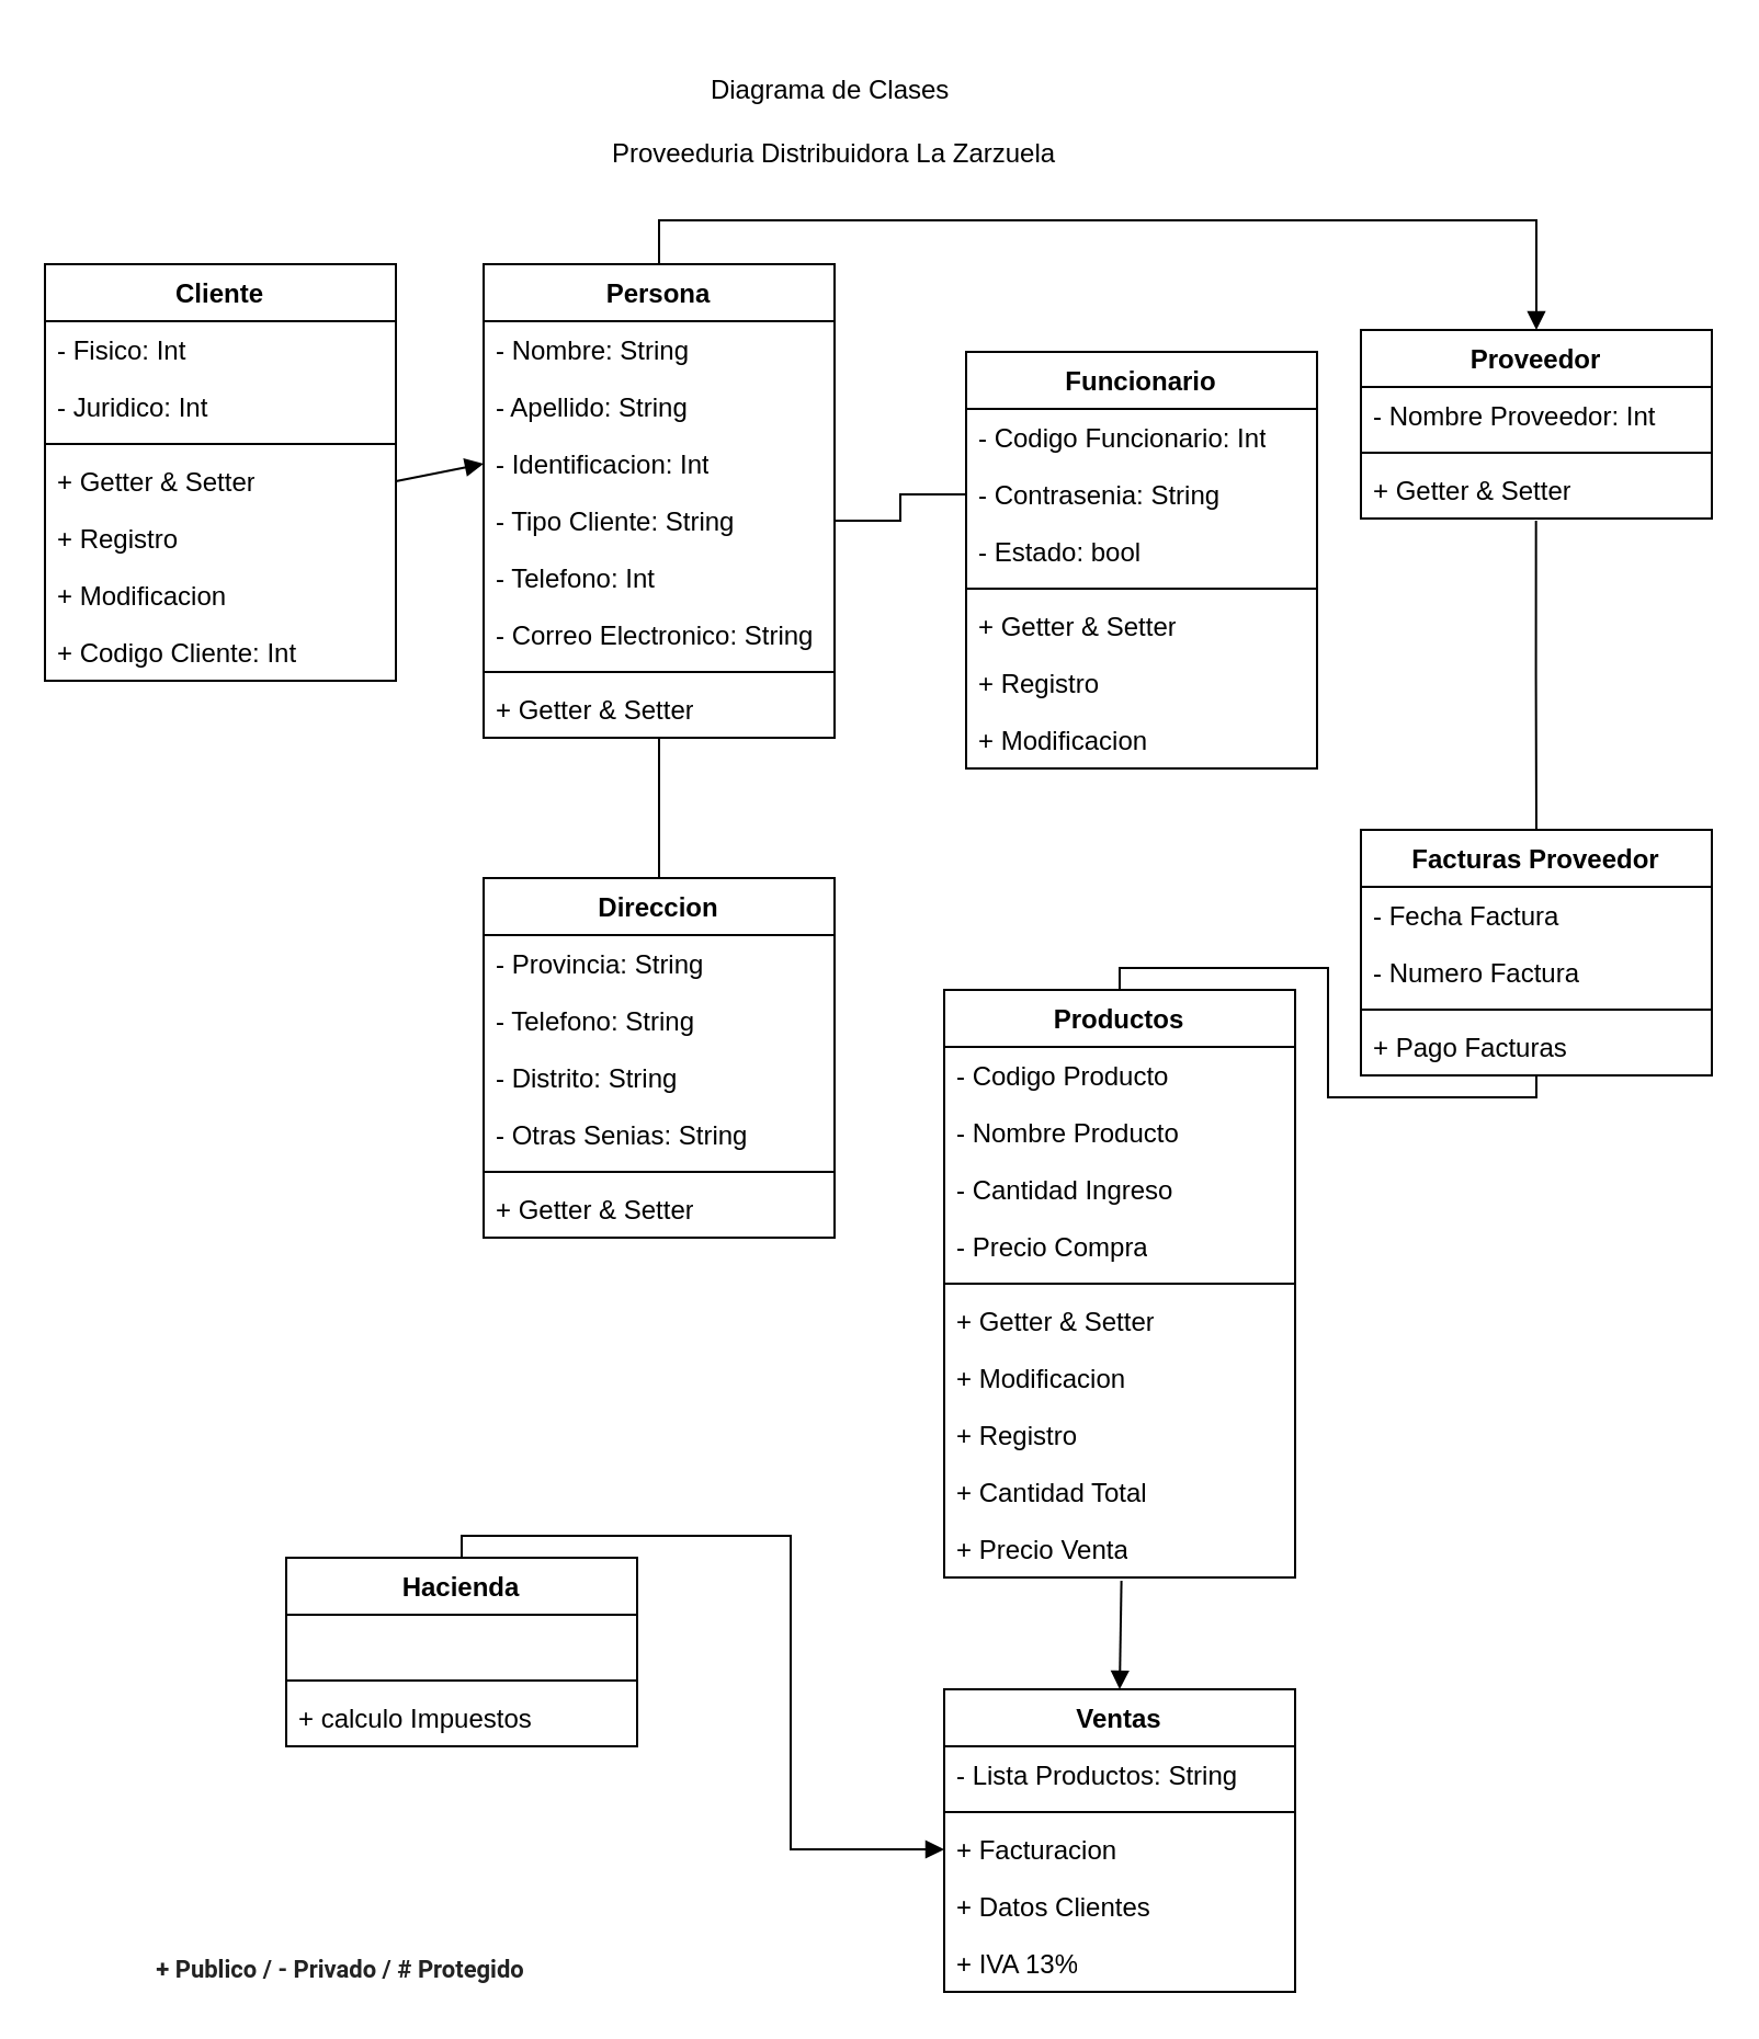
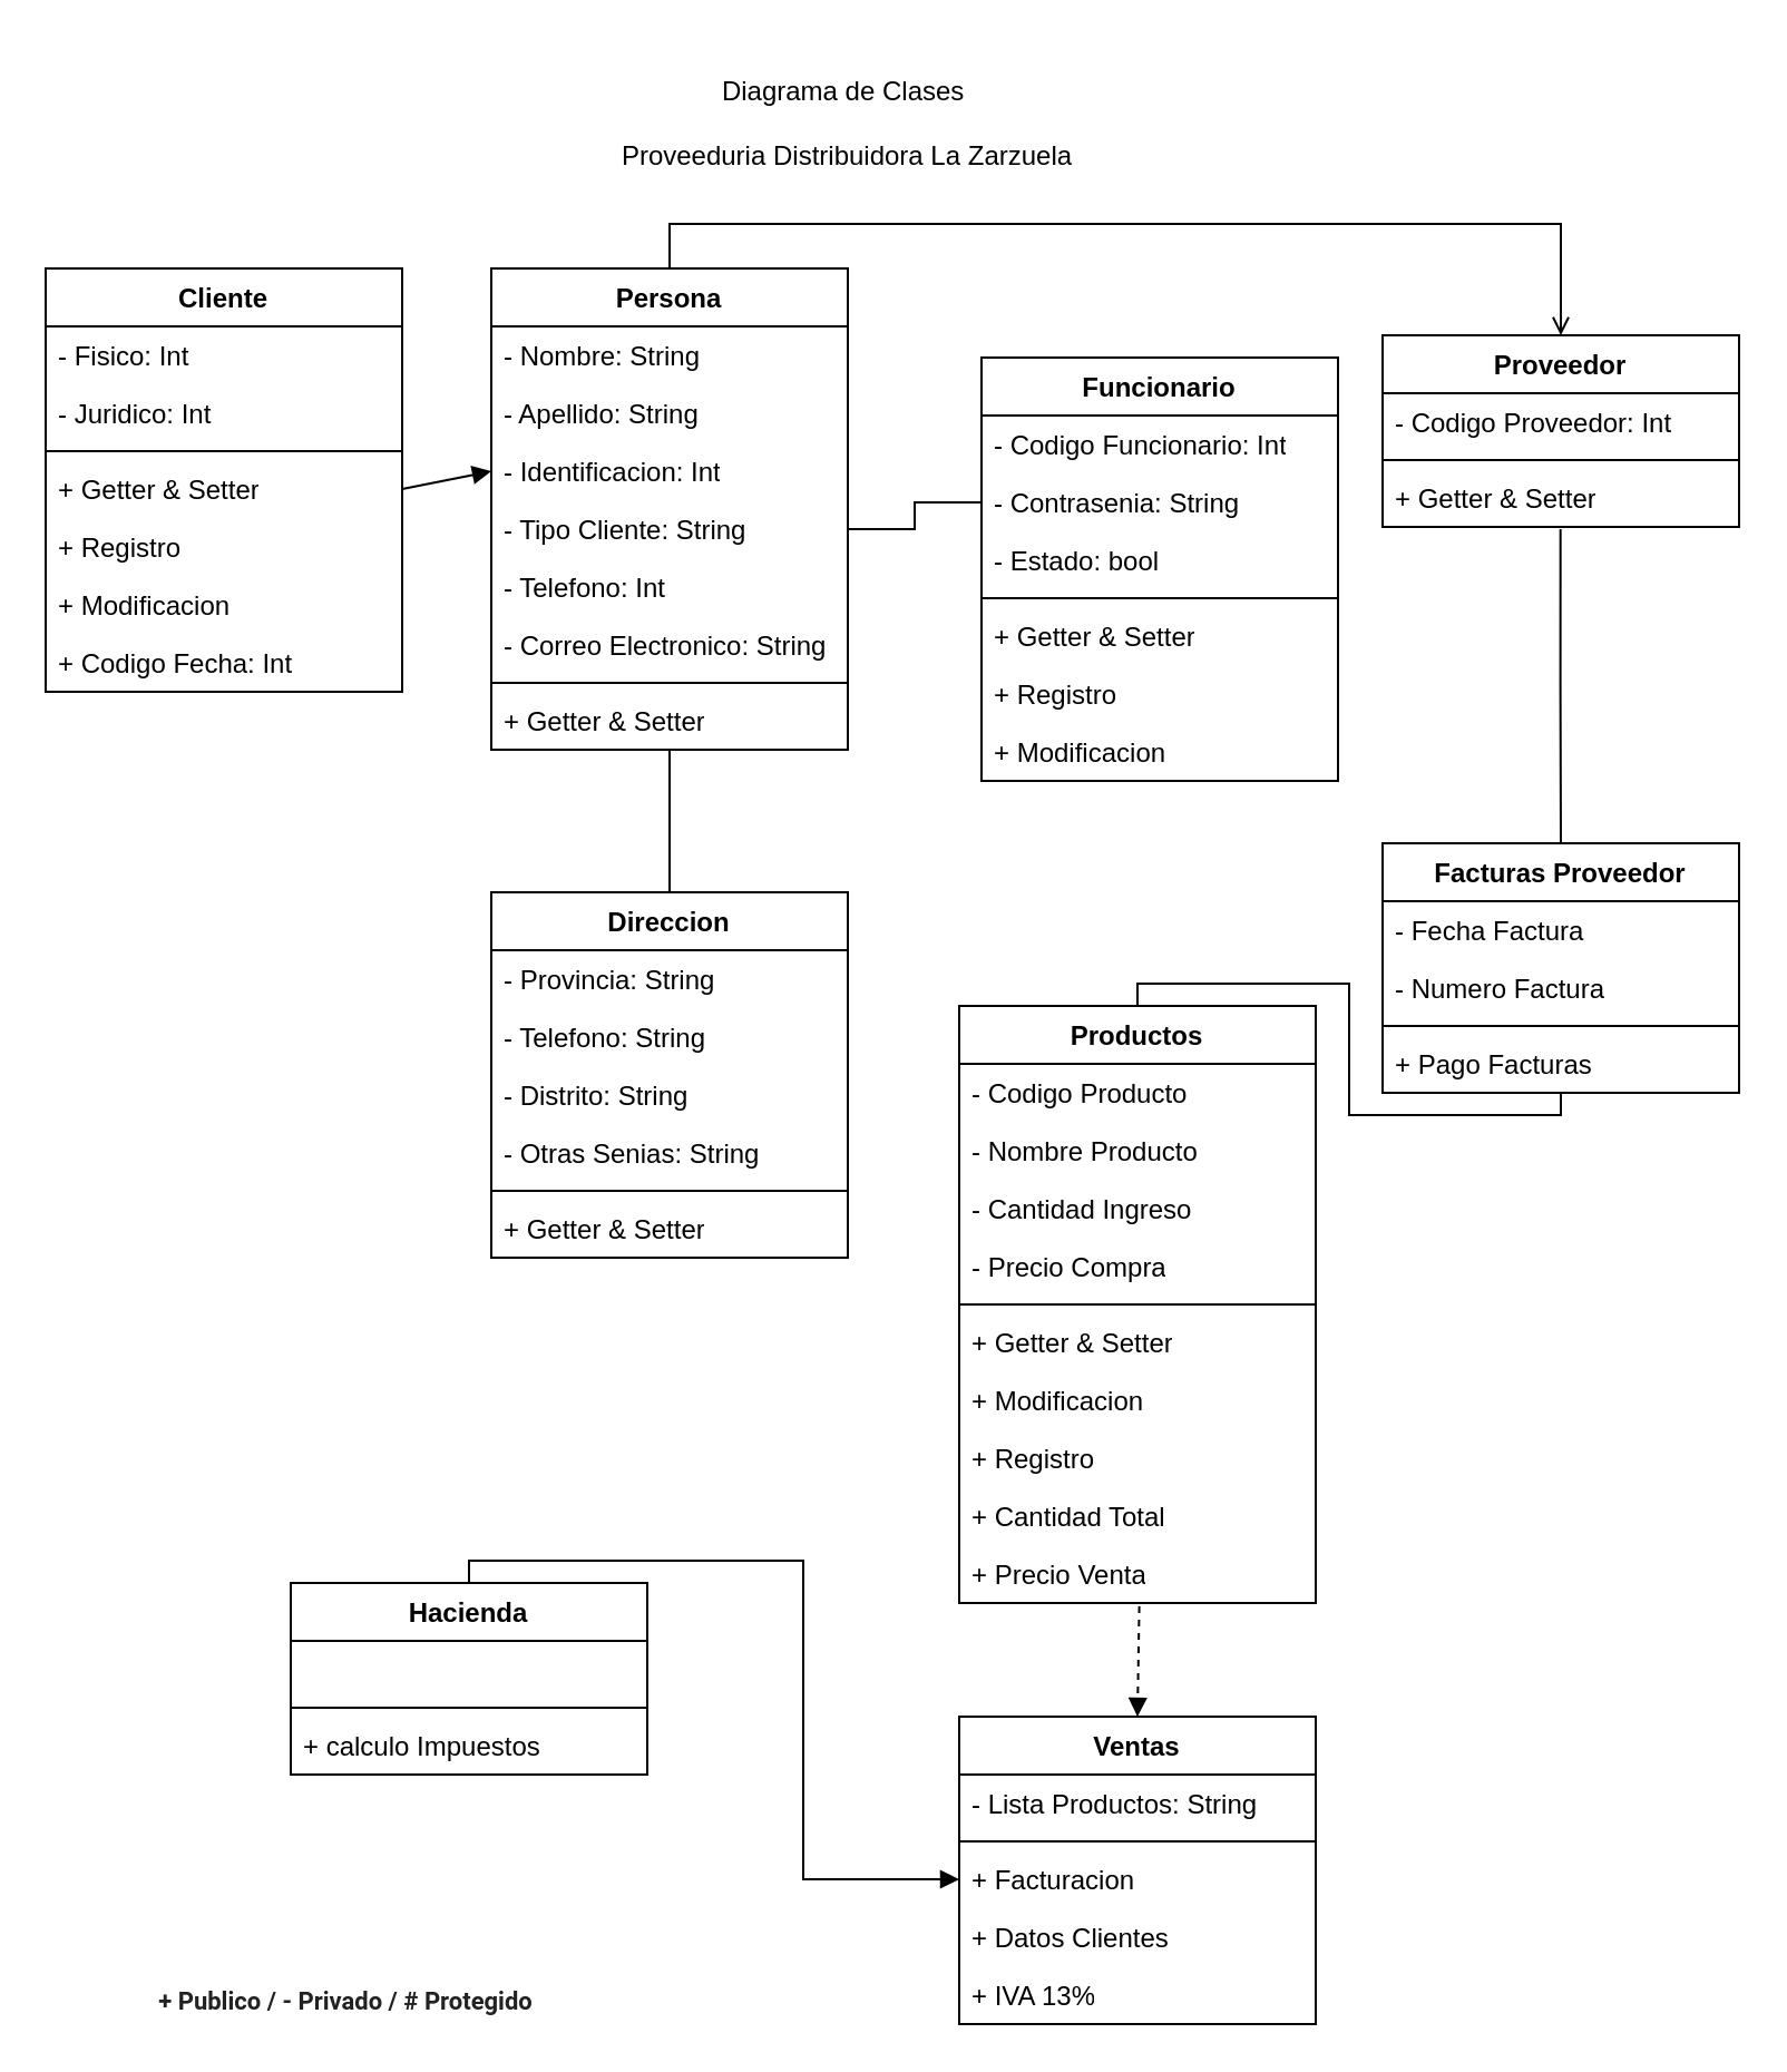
- <mxCell id="68" value="" style="html=1;verticalAlign=bottom;endArrow=block;curved=0;rounded=0;entryX=0.5;entryY=0;entryDx=0;entryDy=0;exitX=0.5;exitY=0;exitDx=0;exitDy=0;" edge="1" parent="1" source="3" target="35"><mxGeometry width="80" relative="1" as="geometry"><mxPoint x="300" y="100" as="sourcePoint" /><mxPoint x="700" y="130" as="targetPoint" /><Array as="points"><mxPoint x="300" y="100" /><mxPoint x="360" y="100" /><mxPoint x="530" y="100" /><mxPoint x="700" y="100" /></Array></mxGeometry></mxCell>
+ <mxCell id="68" value="" style="html=1;verticalAlign=bottom;endArrow=open;curved=0;rounded=0;entryX=0.5;entryY=0;entryDx=0;entryDy=0;exitX=0.5;exitY=0;exitDx=0;exitDy=0;" edge="1" parent="1" source="3" target="35"><mxGeometry width="80" relative="1" as="geometry"><mxPoint x="300" y="100" as="sourcePoint" /><mxPoint x="700" y="130" as="targetPoint" /><Array as="points"><mxPoint x="300" y="100" /><mxPoint x="360" y="100" /><mxPoint x="530" y="100" /><mxPoint x="700" y="100" /></Array></mxGeometry></mxCell>
- <mxCell id="36" value="- Nombre Proveedor: Int" style="text;strokeColor=none;fillColor=none;align=left;verticalAlign=top;spacingLeft=4;spacingRight=4;overflow=hidden;rotatable=0;points=[[0,0.5],[1,0.5]];portConstraint=eastwest;whiteSpace=wrap;html=1;" vertex="1" parent="35"><mxGeometry y="26" width="160" height="26" as="geometry" /></mxCell>
+ <mxCell id="36" value="- Codigo Proveedor: Int" style="text;strokeColor=none;fillColor=none;align=left;verticalAlign=top;spacingLeft=4;spacingRight=4;overflow=hidden;rotatable=0;points=[[0,0.5],[1,0.5]];portConstraint=eastwest;whiteSpace=wrap;html=1;" vertex="1" parent="35"><mxGeometry y="26" width="160" height="26" as="geometry" /></mxCell>
- <mxCell id="19" value="+ Codigo Cliente: Int" style="text;strokeColor=none;fillColor=none;align=left;verticalAlign=top;spacingLeft=4;spacingRight=4;overflow=hidden;rotatable=0;points=[[0,0.5],[1,0.5]];portConstraint=eastwest;whiteSpace=wrap;html=1;" vertex="1" parent="12"><mxGeometry y="164" width="160" height="26" as="geometry" /></mxCell>
+ <mxCell id="19" value="+ Codigo Fecha: Int" style="text;strokeColor=none;fillColor=none;align=left;verticalAlign=top;spacingLeft=4;spacingRight=4;overflow=hidden;rotatable=0;points=[[0,0.5],[1,0.5]];portConstraint=eastwest;whiteSpace=wrap;html=1;" vertex="1" parent="12"><mxGeometry y="164" width="160" height="26" as="geometry" /></mxCell>
- <mxCell id="71" value="" style="html=1;verticalAlign=bottom;endArrow=block;curved=0;rounded=0;entryX=0.5;entryY=0;entryDx=0;entryDy=0;exitX=0.505;exitY=1.059;exitDx=0;exitDy=0;exitPerimeter=0;" edge="1" parent="1" source="59" target="39"><mxGeometry width="80" relative="1" as="geometry"><mxPoint x="840" y="410" as="sourcePoint" /><mxPoint x="920" y="410" as="targetPoint" /></mxGeometry></mxCell>
+ <mxCell id="71" value="" style="html=1;verticalAlign=bottom;endArrow=block;curved=0;rounded=0;entryX=0.5;entryY=0;entryDx=0;entryDy=0;exitX=0.505;exitY=1.059;exitDx=0;exitDy=0;exitPerimeter=0;dashed=1;" edge="1" parent="1" source="59" target="39"><mxGeometry width="80" relative="1" as="geometry"><mxPoint x="840" y="410" as="sourcePoint" /><mxPoint x="920" y="410" as="targetPoint" /></mxGeometry></mxCell>
